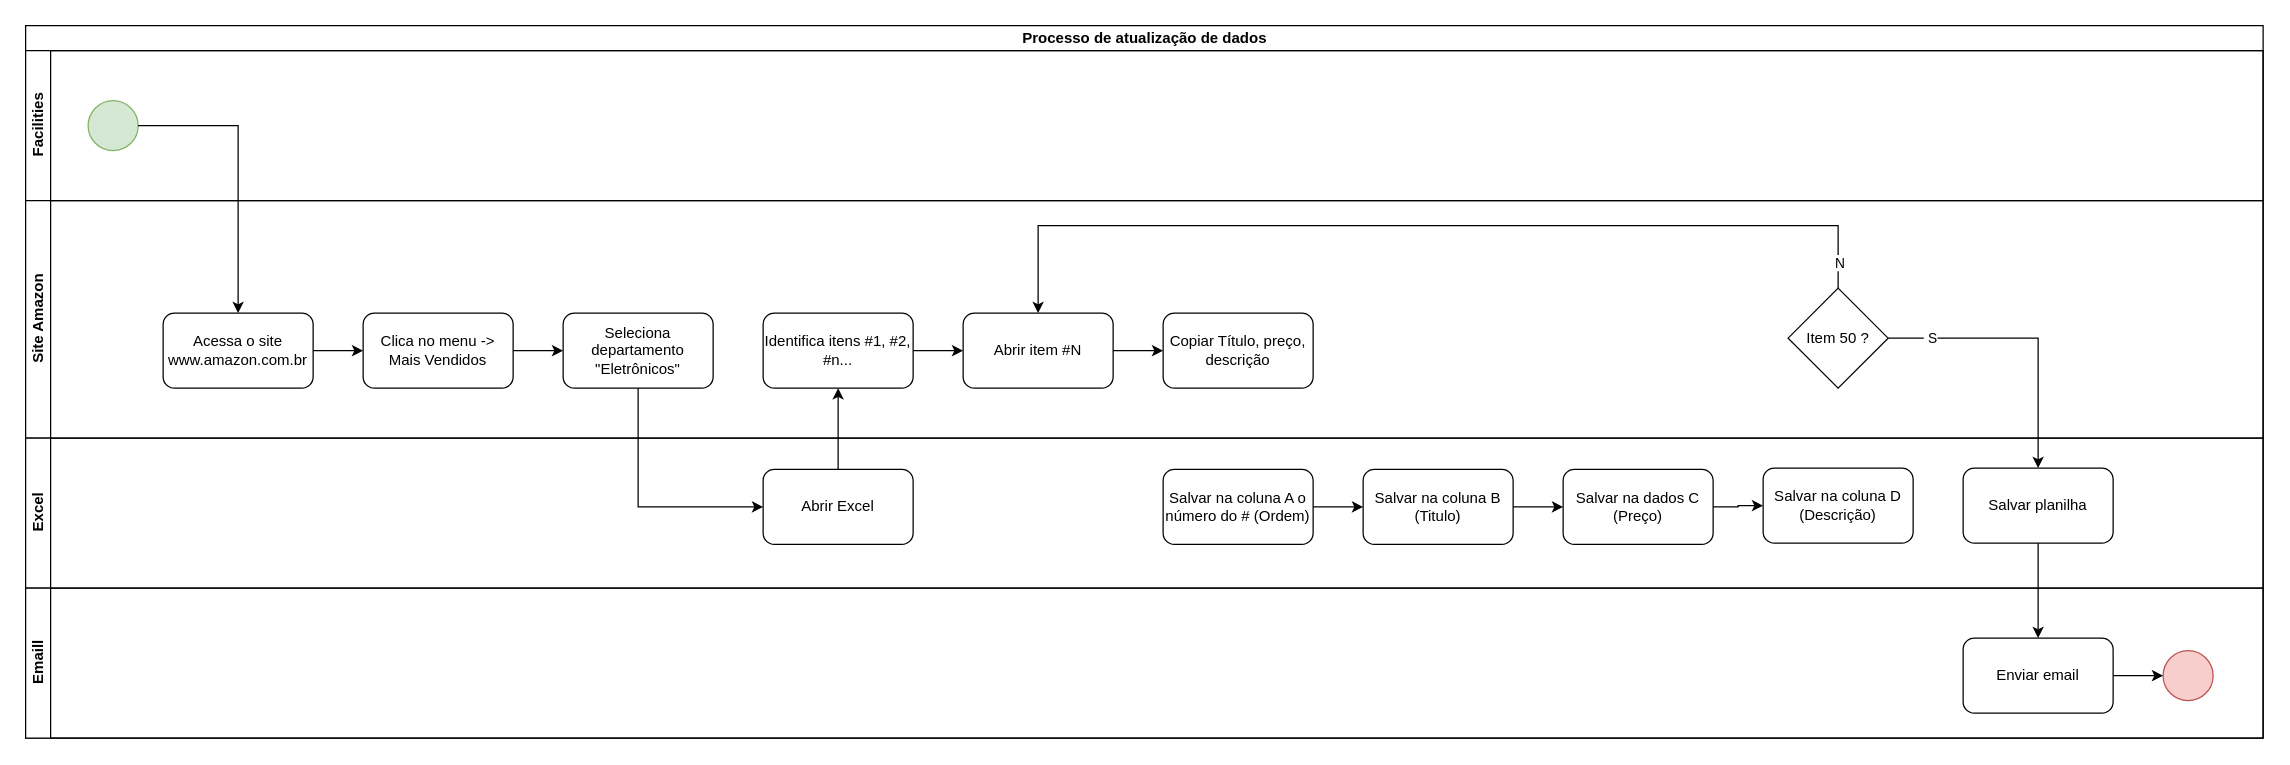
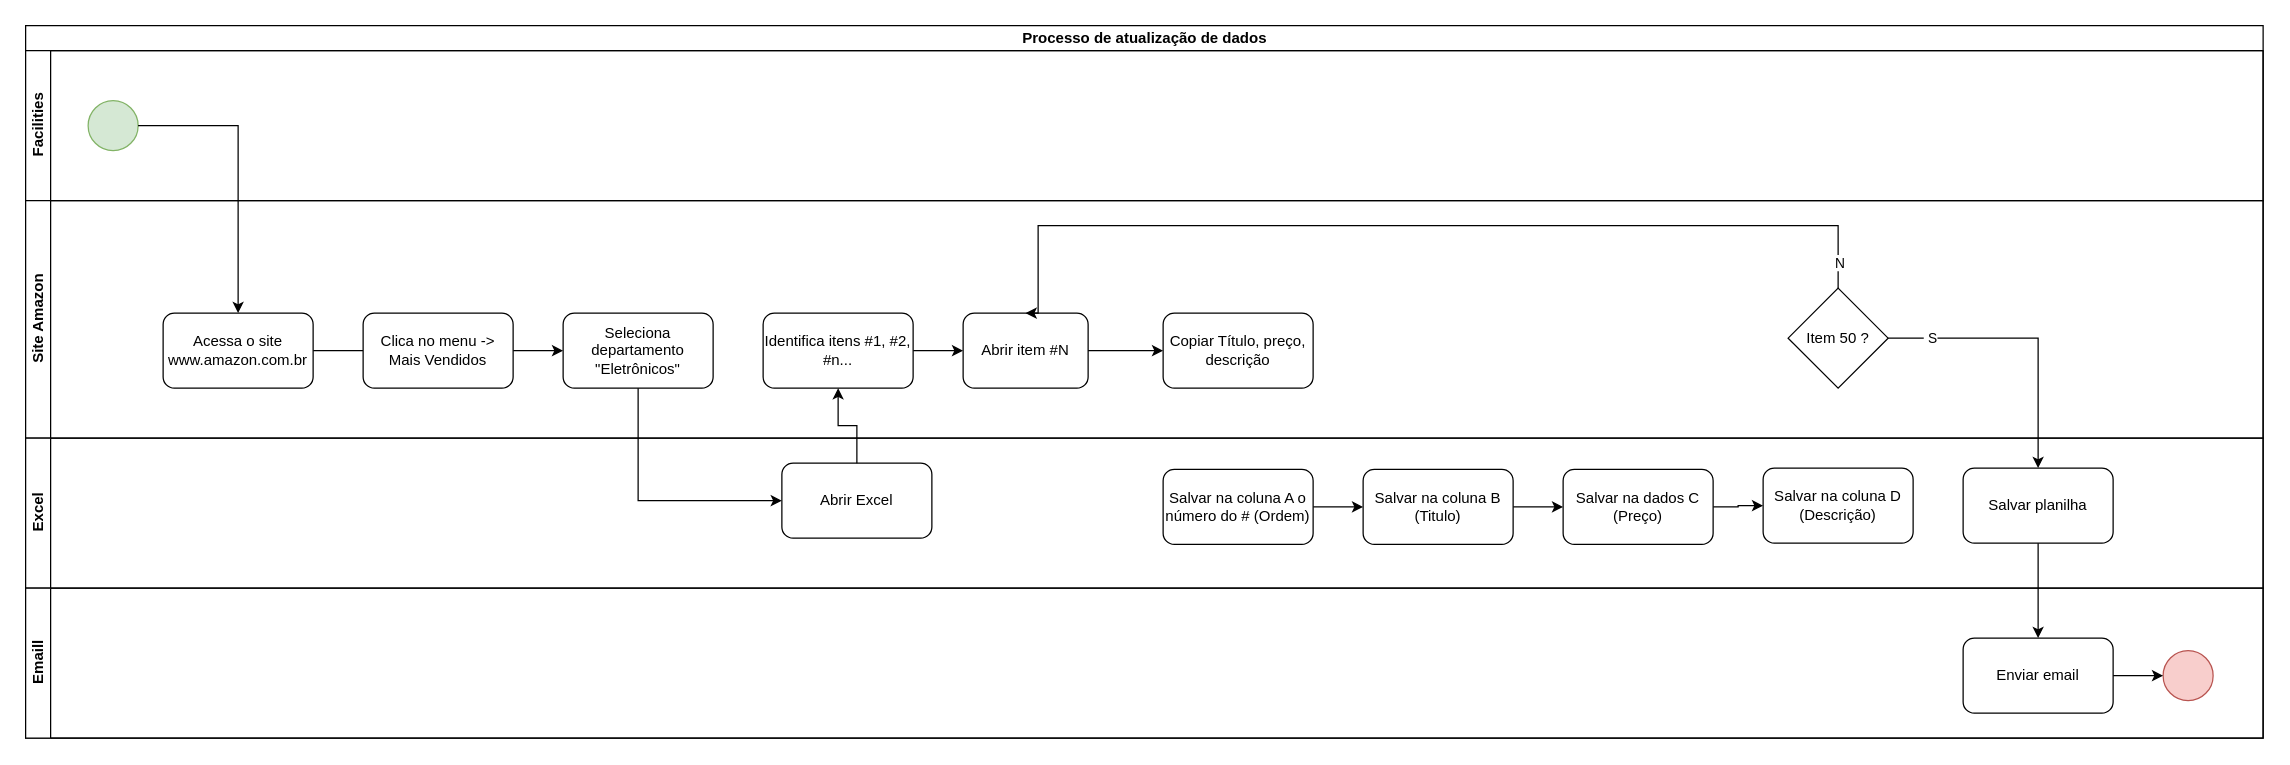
- <mxCell id="6" value="" style="edgeStyle=orthogonalEdgeStyle;rounded=0;orthogonalLoop=1;jettySize=auto;html=1;" edge="1" parent="5" source="7" target="9"><mxGeometry relative="1" as="geometry" /></mxCell>
+ <mxCell id="6" value="" style="edgeStyle=orthogonalEdgeStyle;rounded=0;orthogonalLoop=1;jettySize=auto;html=1;endArrow=none;" edge="1" parent="5" source="7" target="9"><mxGeometry relative="1" as="geometry" /></mxCell>
- <mxCell id="13" value="Abrir item #N" style="rounded=1;whiteSpace=wrap;html=1;" vertex="1" parent="5"><mxGeometry x="750" y="90" width="120" height="60" as="geometry" /></mxCell>
+ <mxCell id="13" value="Abrir item #N" style="rounded=1;whiteSpace=wrap;html=1;" vertex="1" parent="5"><mxGeometry x="750" y="90" width="100" height="60" as="geometry" /></mxCell>
- <mxCell id="23" value="Abrir Excel" style="rounded=1;whiteSpace=wrap;html=1;" vertex="1" parent="20"><mxGeometry x="590" y="25" width="120" height="60" as="geometry" /></mxCell>
+ <mxCell id="23" value="Abrir Excel" style="rounded=1;whiteSpace=wrap;html=1;" vertex="1" parent="20"><mxGeometry x="605" y="20" width="120" height="60" as="geometry" /></mxCell>
